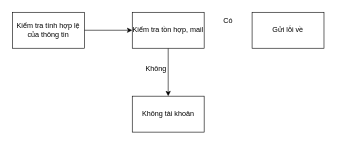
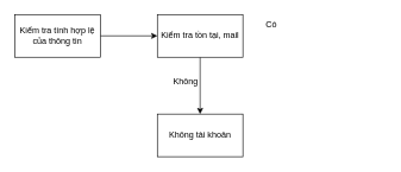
- <mxCell id="6" value="Kiểm tra tồn hợp, mail" style="rounded=0;whiteSpace=wrap;html=1;" vertex="1" parent="1"><mxGeometry x="220" y="20" width="120" height="60" as="geometry" /></mxCell>
+ <mxCell id="6" value="Kiểm tra tồn tại, mail" style="rounded=0;whiteSpace=wrap;html=1;" vertex="1" parent="1"><mxGeometry x="220" y="20" width="120" height="60" as="geometry" /></mxCell>
- <mxCell id="8" value="Gửi lỗi về" style="rounded=0;whiteSpace=wrap;html=1;" vertex="1" parent="1"><mxGeometry x="420" y="20" width="120" height="60" as="geometry" /></mxCell>
